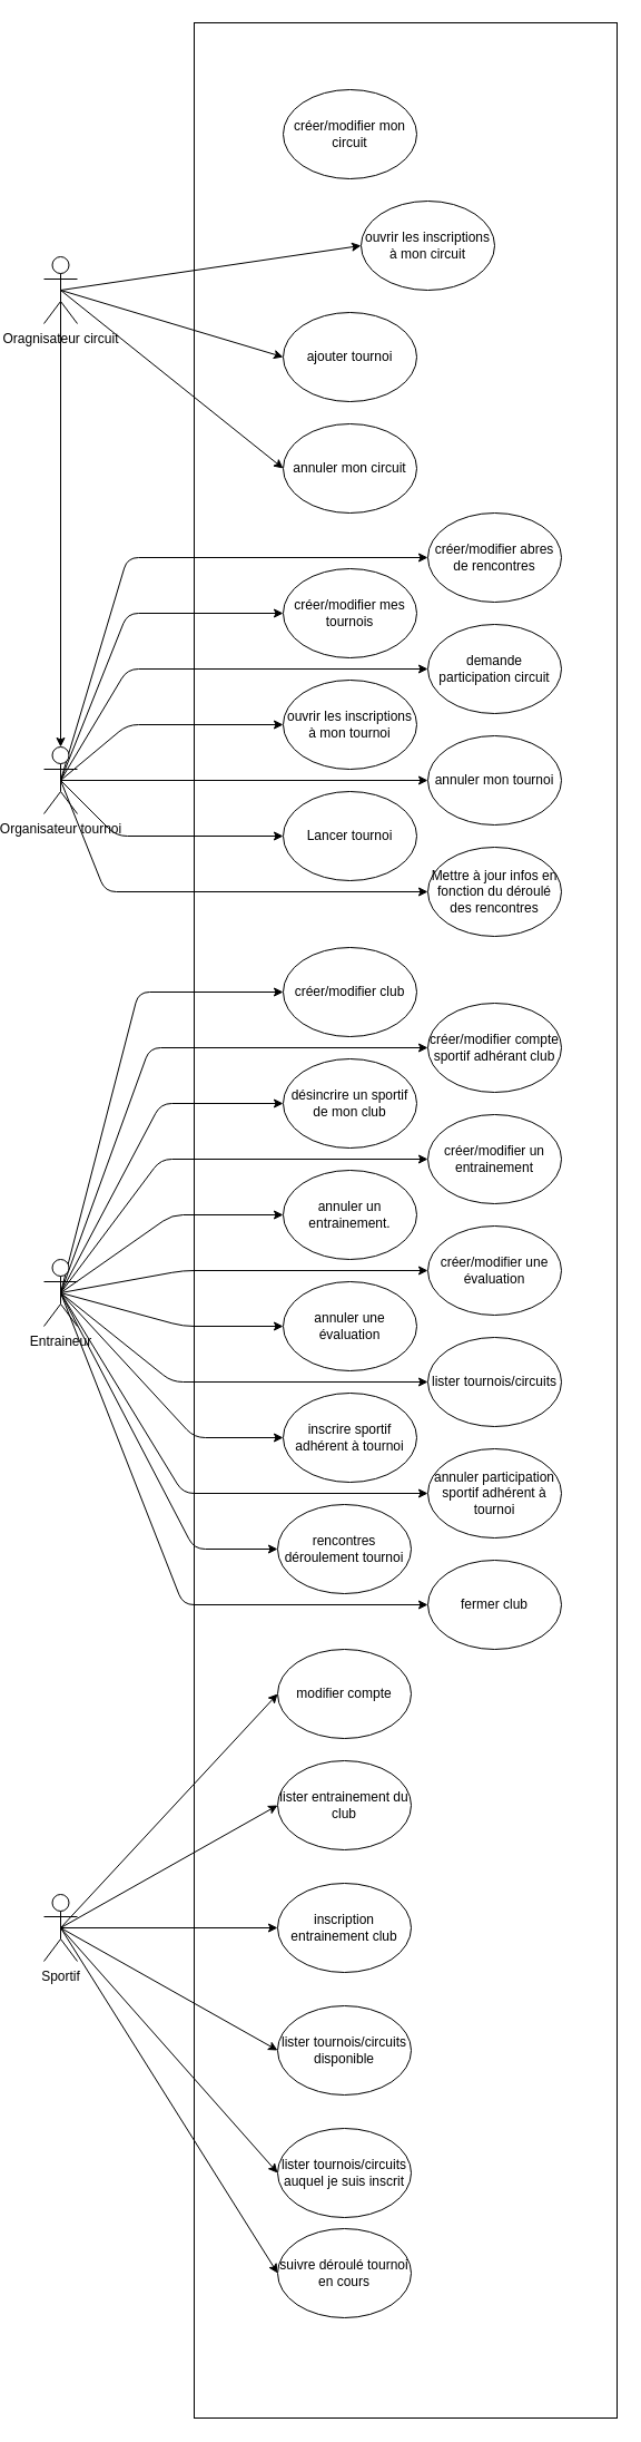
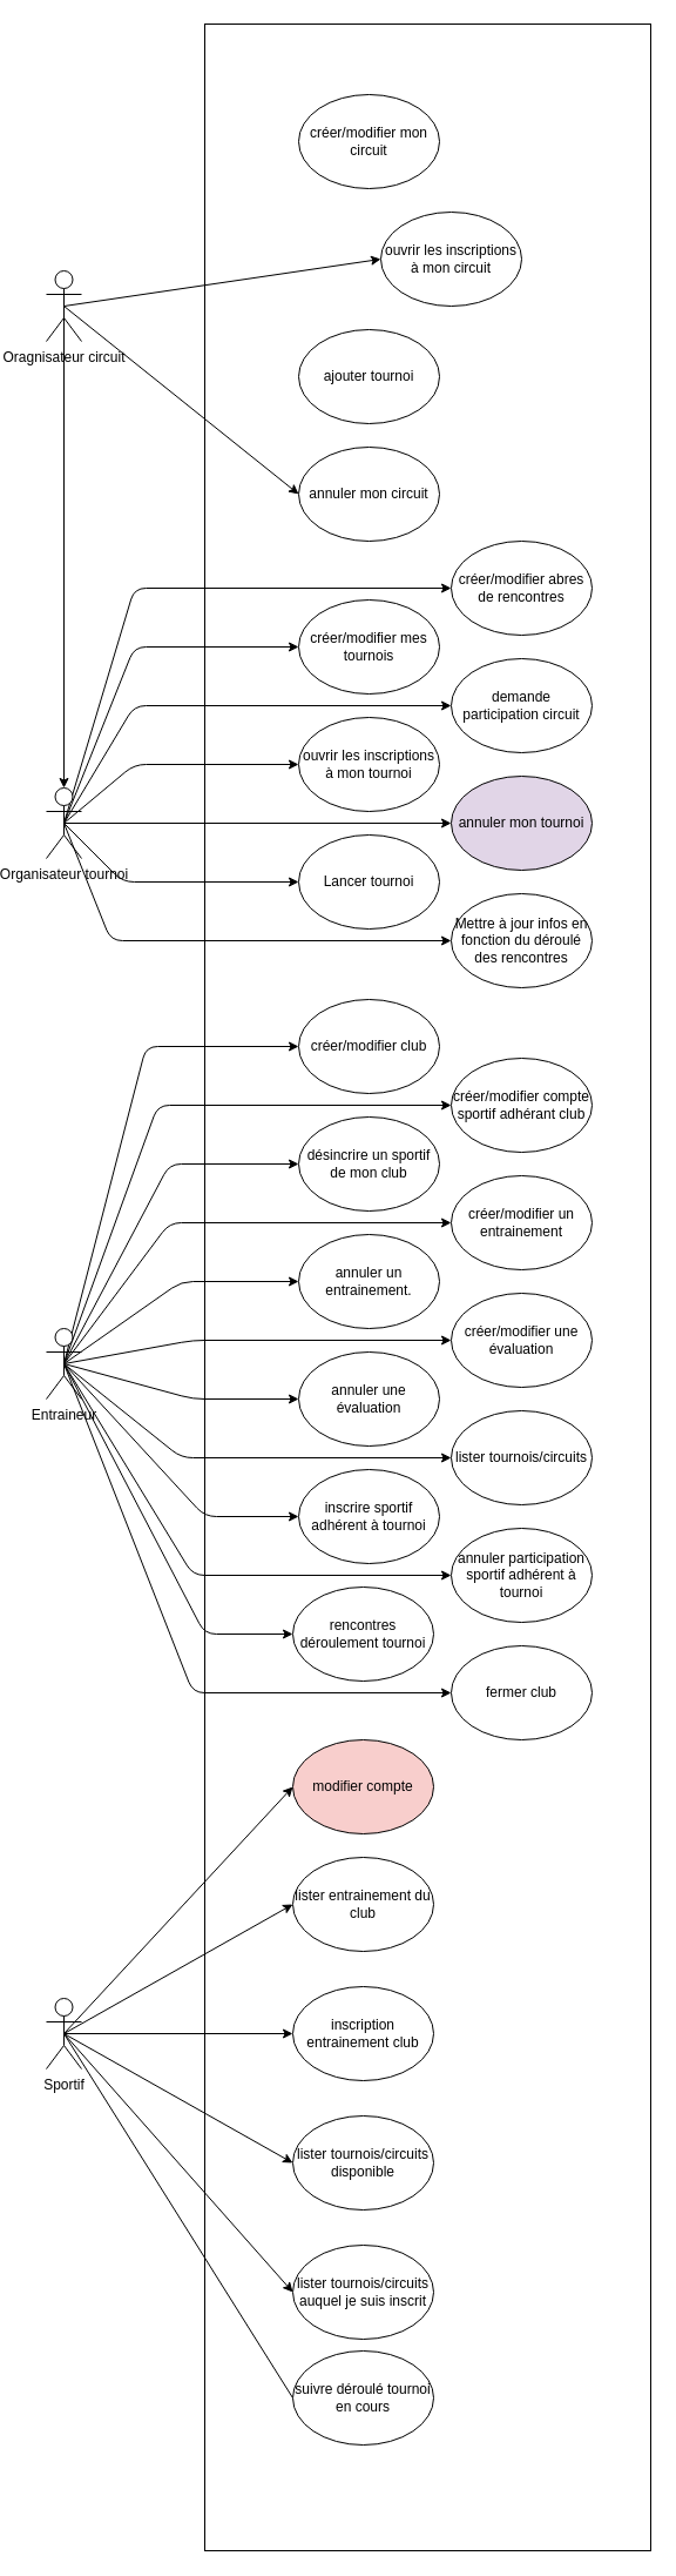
- <mxCell id="4" style="edgeStyle=none;html=1;exitX=0.5;exitY=0.5;exitDx=0;exitDy=0;exitPerimeter=0;entryX=0;entryY=0.5;entryDx=0;entryDy=0;" parent="1" source="7" target="36" edge="1"><mxGeometry relative="1" as="geometry" /></mxCell>
- <mxCell id="39" value="annuler mon tournoi" style="ellipse;whiteSpace=wrap;html=1;" parent="1" vertex="1"><mxGeometry x="365" y="660" width="120" height="80" as="geometry" /></mxCell>
+ <mxCell id="39" value="annuler mon tournoi" style="ellipse;whiteSpace=wrap;html=1;fillColor=#e1d5e7;" parent="1" vertex="1"><mxGeometry x="365" y="660" width="120" height="80" as="geometry" /></mxCell>
- <mxCell id="58" value="modifier compte" style="ellipse;whiteSpace=wrap;html=1;" parent="1" vertex="1"><mxGeometry x="230" y="1480" width="120" height="80" as="geometry" /></mxCell>
+ <mxCell id="58" value="modifier compte" style="ellipse;whiteSpace=wrap;html=1;fillColor=#f8cecc;" parent="1" vertex="1"><mxGeometry x="230" y="1480" width="120" height="80" as="geometry" /></mxCell>
- <mxCell id="34" style="edgeStyle=none;html=1;exitX=0.5;exitY=0.5;exitDx=0;exitDy=0;exitPerimeter=0;entryX=0;entryY=0.5;entryDx=0;entryDy=0;" parent="1" source="35" target="63" edge="1"><mxGeometry relative="1" as="geometry"><mxPoint x="225" y="2030" as="targetPoint" /></mxGeometry></mxCell>
+ <mxCell id="34" style="edgeStyle=none;html=1;exitX=0.5;exitY=0.5;exitDx=0;exitDy=0;exitPerimeter=0;entryX=0;entryY=0.5;entryDx=0;entryDy=0;endArrow=none;" parent="1" source="35" target="63" edge="1"><mxGeometry relative="1" as="geometry"><mxPoint x="225" y="2030" as="targetPoint" /></mxGeometry></mxCell>
